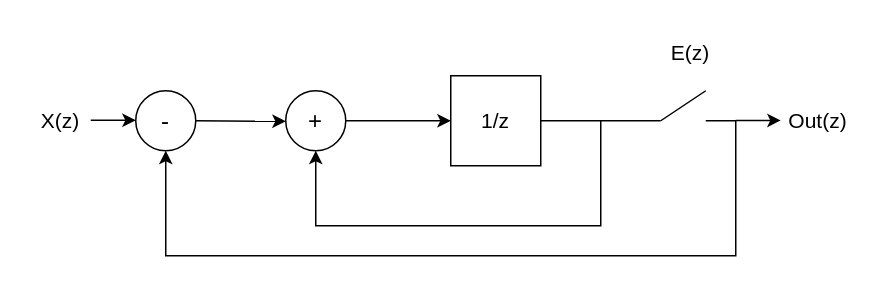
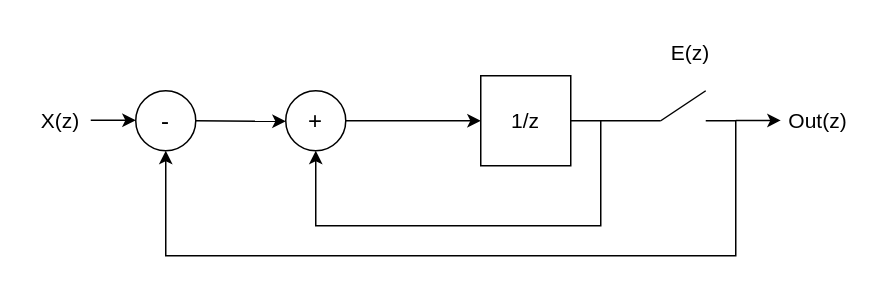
- <mxCell id="2" value="&lt;font style=&quot;font-size: 14px;&quot;&gt;1/z&lt;/font&gt;" style="rounded=0;whiteSpace=wrap;html=1;" vertex="1" parent="1"><mxGeometry x="300" y="50" width="60" height="60" as="geometry" /></mxCell>
+ <mxCell id="2" value="&lt;font style=&quot;font-size: 14px;&quot;&gt;1/z&lt;/font&gt;" style="rounded=0;whiteSpace=wrap;html=1;" vertex="1" parent="1"><mxGeometry x="320" y="50" width="60" height="60" as="geometry" /></mxCell>
